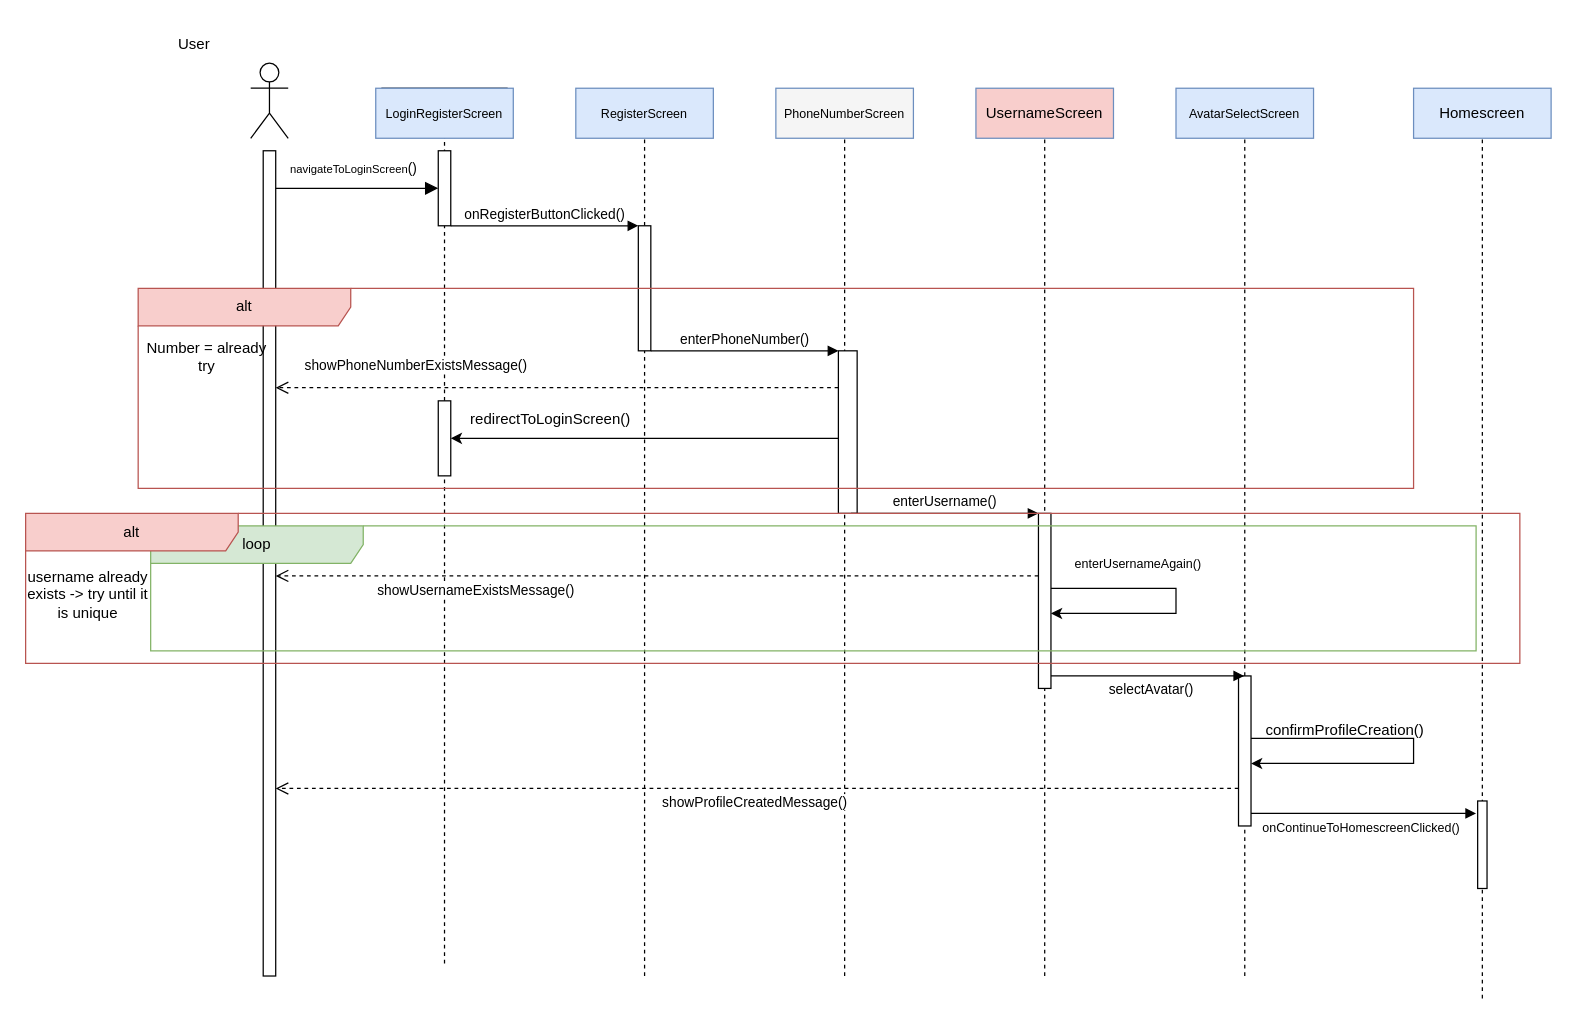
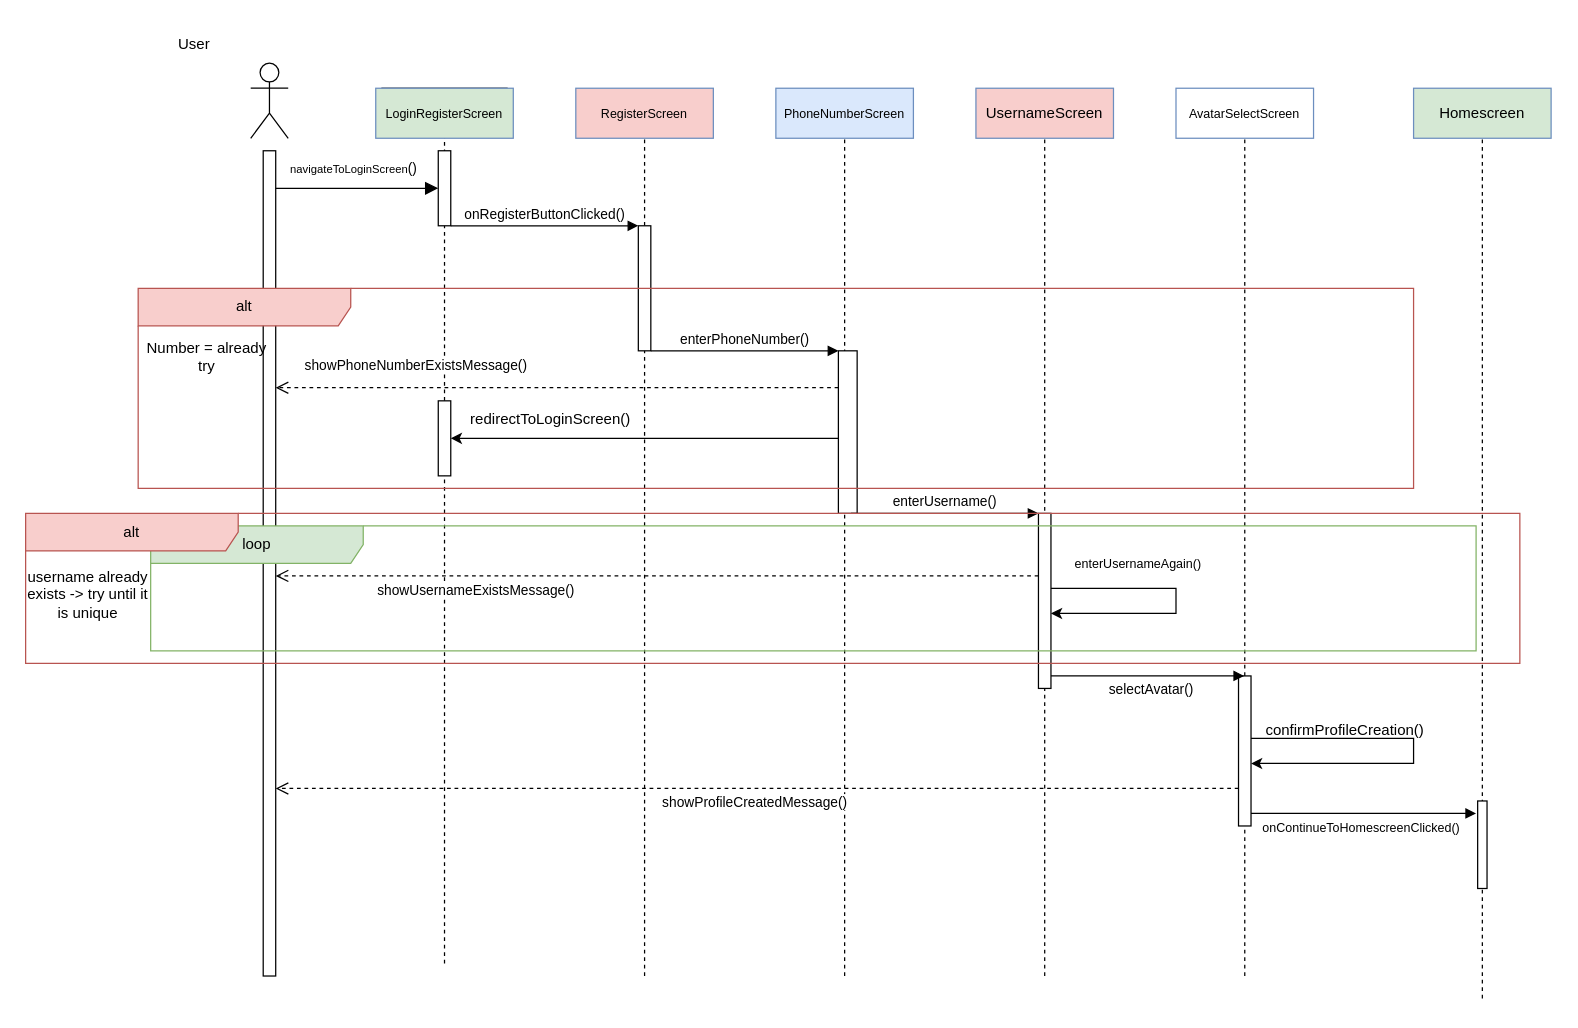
- <mxCell id="17" value="&lt;font style=&quot;font-size: 10px;&quot;&gt;LoginRegisterScreen&lt;/font&gt;" style="html=1;whiteSpace=wrap;fillColor=#dae8fc;strokeColor=#6c8ebf;" parent="1" vertex="1"><mxGeometry x="300" y="70" width="110" height="40" as="geometry" /></mxCell>
+ <mxCell id="17" value="&lt;font style=&quot;font-size: 10px;&quot;&gt;LoginRegisterScreen&lt;/font&gt;" style="html=1;whiteSpace=wrap;fillColor=#d5e8d4;strokeColor=#6c8ebf;" parent="1" vertex="1"><mxGeometry x="300" y="70" width="110" height="40" as="geometry" /></mxCell>
- <mxCell id="18" value="&lt;font style=&quot;font-size: 10px;&quot;&gt;RegisterScreen&lt;/font&gt;" style="html=1;whiteSpace=wrap;fillColor=#dae8fc;strokeColor=#6c8ebf;" parent="1" vertex="1"><mxGeometry x="460" y="70" width="110" height="40" as="geometry" /></mxCell>
+ <mxCell id="18" value="&lt;font style=&quot;font-size: 10px;&quot;&gt;RegisterScreen&lt;/font&gt;" style="html=1;whiteSpace=wrap;fillColor=#f8cecc;strokeColor=#6c8ebf;" parent="1" vertex="1"><mxGeometry x="460" y="70" width="110" height="40" as="geometry" /></mxCell>
- <mxCell id="19" value="&lt;font style=&quot;font-size: 10px;&quot;&gt;PhoneNumberScreen&lt;/font&gt;" style="html=1;whiteSpace=wrap;fillColor=#f5f5f5;strokeColor=#6c8ebf;" parent="1" vertex="1"><mxGeometry x="620" y="70" width="110" height="40" as="geometry" /></mxCell>
+ <mxCell id="19" value="&lt;font style=&quot;font-size: 10px;&quot;&gt;PhoneNumberScreen&lt;/font&gt;" style="html=1;whiteSpace=wrap;fillColor=#dae8fc;strokeColor=#6c8ebf;" parent="1" vertex="1"><mxGeometry x="620" y="70" width="110" height="40" as="geometry" /></mxCell>
- <mxCell id="21" value="&lt;font style=&quot;font-size: 10px;&quot;&gt;AvatarSelectScreen&lt;/font&gt;" style="html=1;whiteSpace=wrap;fillColor=#dae8fc;strokeColor=#6c8ebf;" parent="1" vertex="1"><mxGeometry x="940" y="70" width="110" height="40" as="geometry" /></mxCell>
+ <mxCell id="21" value="&lt;font style=&quot;font-size: 10px;&quot;&gt;AvatarSelectScreen&lt;/font&gt;" style="html=1;whiteSpace=wrap;fillColor=#ffffff;strokeColor=#6c8ebf;" parent="1" vertex="1"><mxGeometry x="940" y="70" width="110" height="40" as="geometry" /></mxCell>
- <mxCell id="33" value="Homescreen" style="html=1;whiteSpace=wrap;fillColor=#dae8fc;strokeColor=#6c8ebf;" parent="1" vertex="1"><mxGeometry x="1130" y="70" width="110" height="40" as="geometry" /></mxCell>
+ <mxCell id="33" value="Homescreen" style="html=1;whiteSpace=wrap;fillColor=#d5e8d4;strokeColor=#6c8ebf;" parent="1" vertex="1"><mxGeometry x="1130" y="70" width="110" height="40" as="geometry" /></mxCell>
